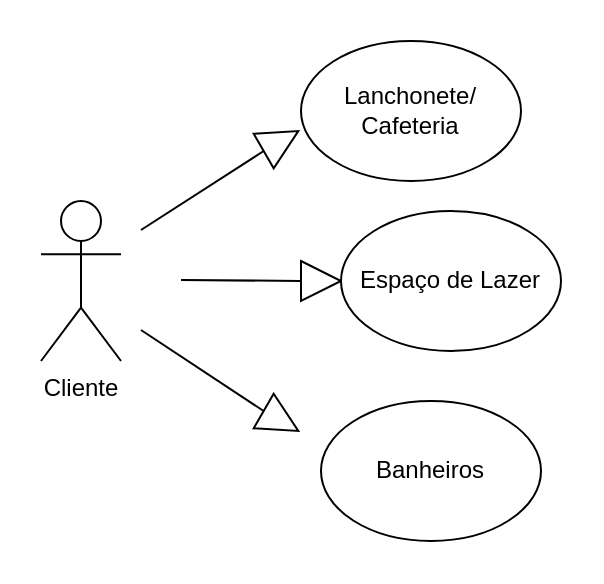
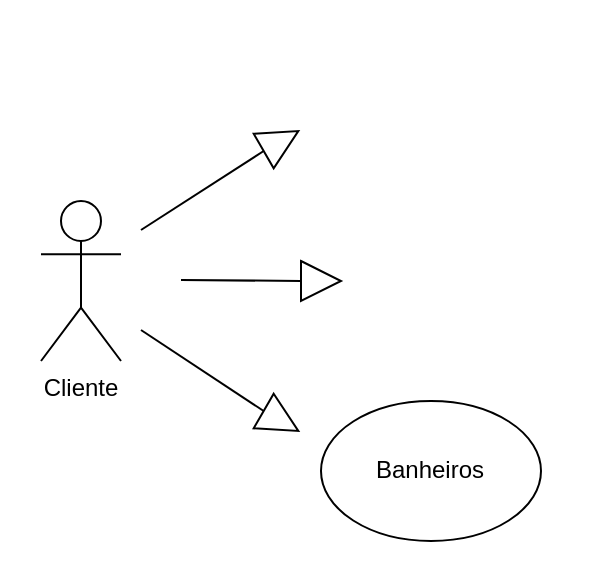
- <mxCell id="8" value="Lanchonete/&lt;br&gt;Cafeteria" style="ellipse;whiteSpace=wrap;html=1;strokeColor=#000000;" vertex="1" parent="1"><mxGeometry x="150" y="20" width="110" height="70" as="geometry" /></mxCell>
- <mxCell id="5" value="Espaço de Lazer" style="ellipse;whiteSpace=wrap;html=1;strokeColor=#000000;" vertex="1" parent="1"><mxGeometry x="170" y="105" width="110" height="70" as="geometry" /></mxCell>
